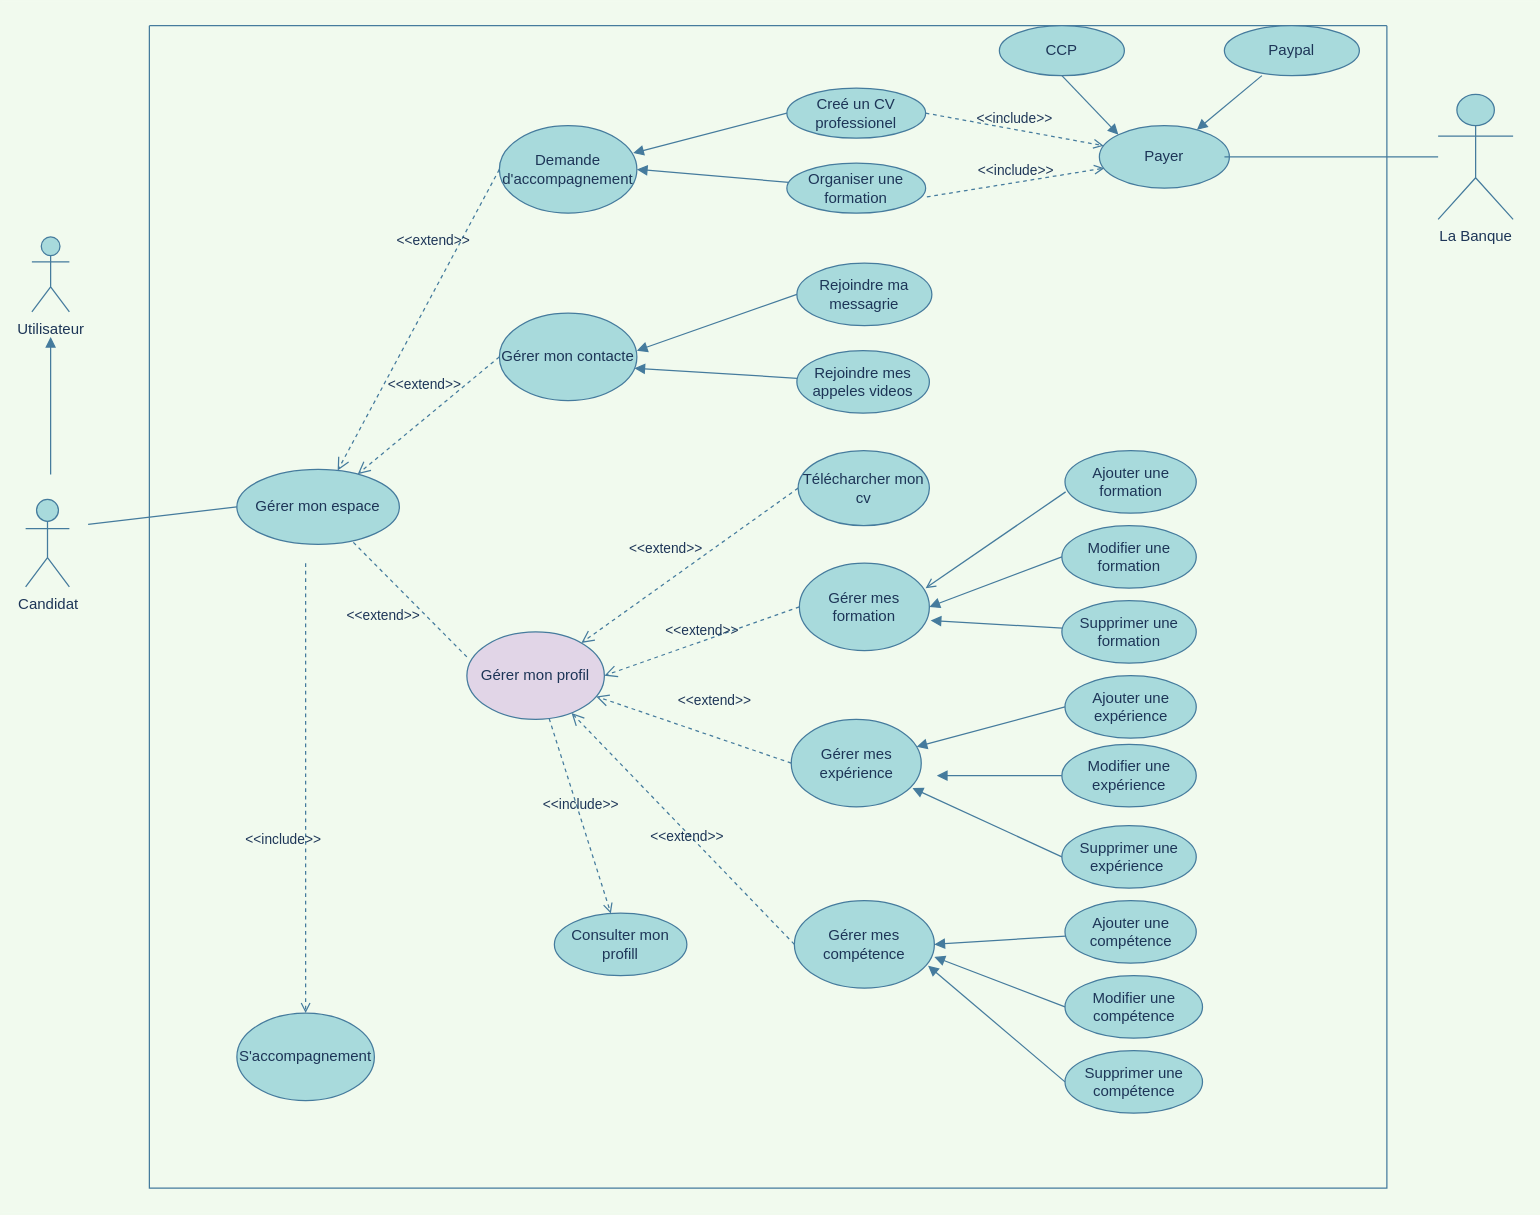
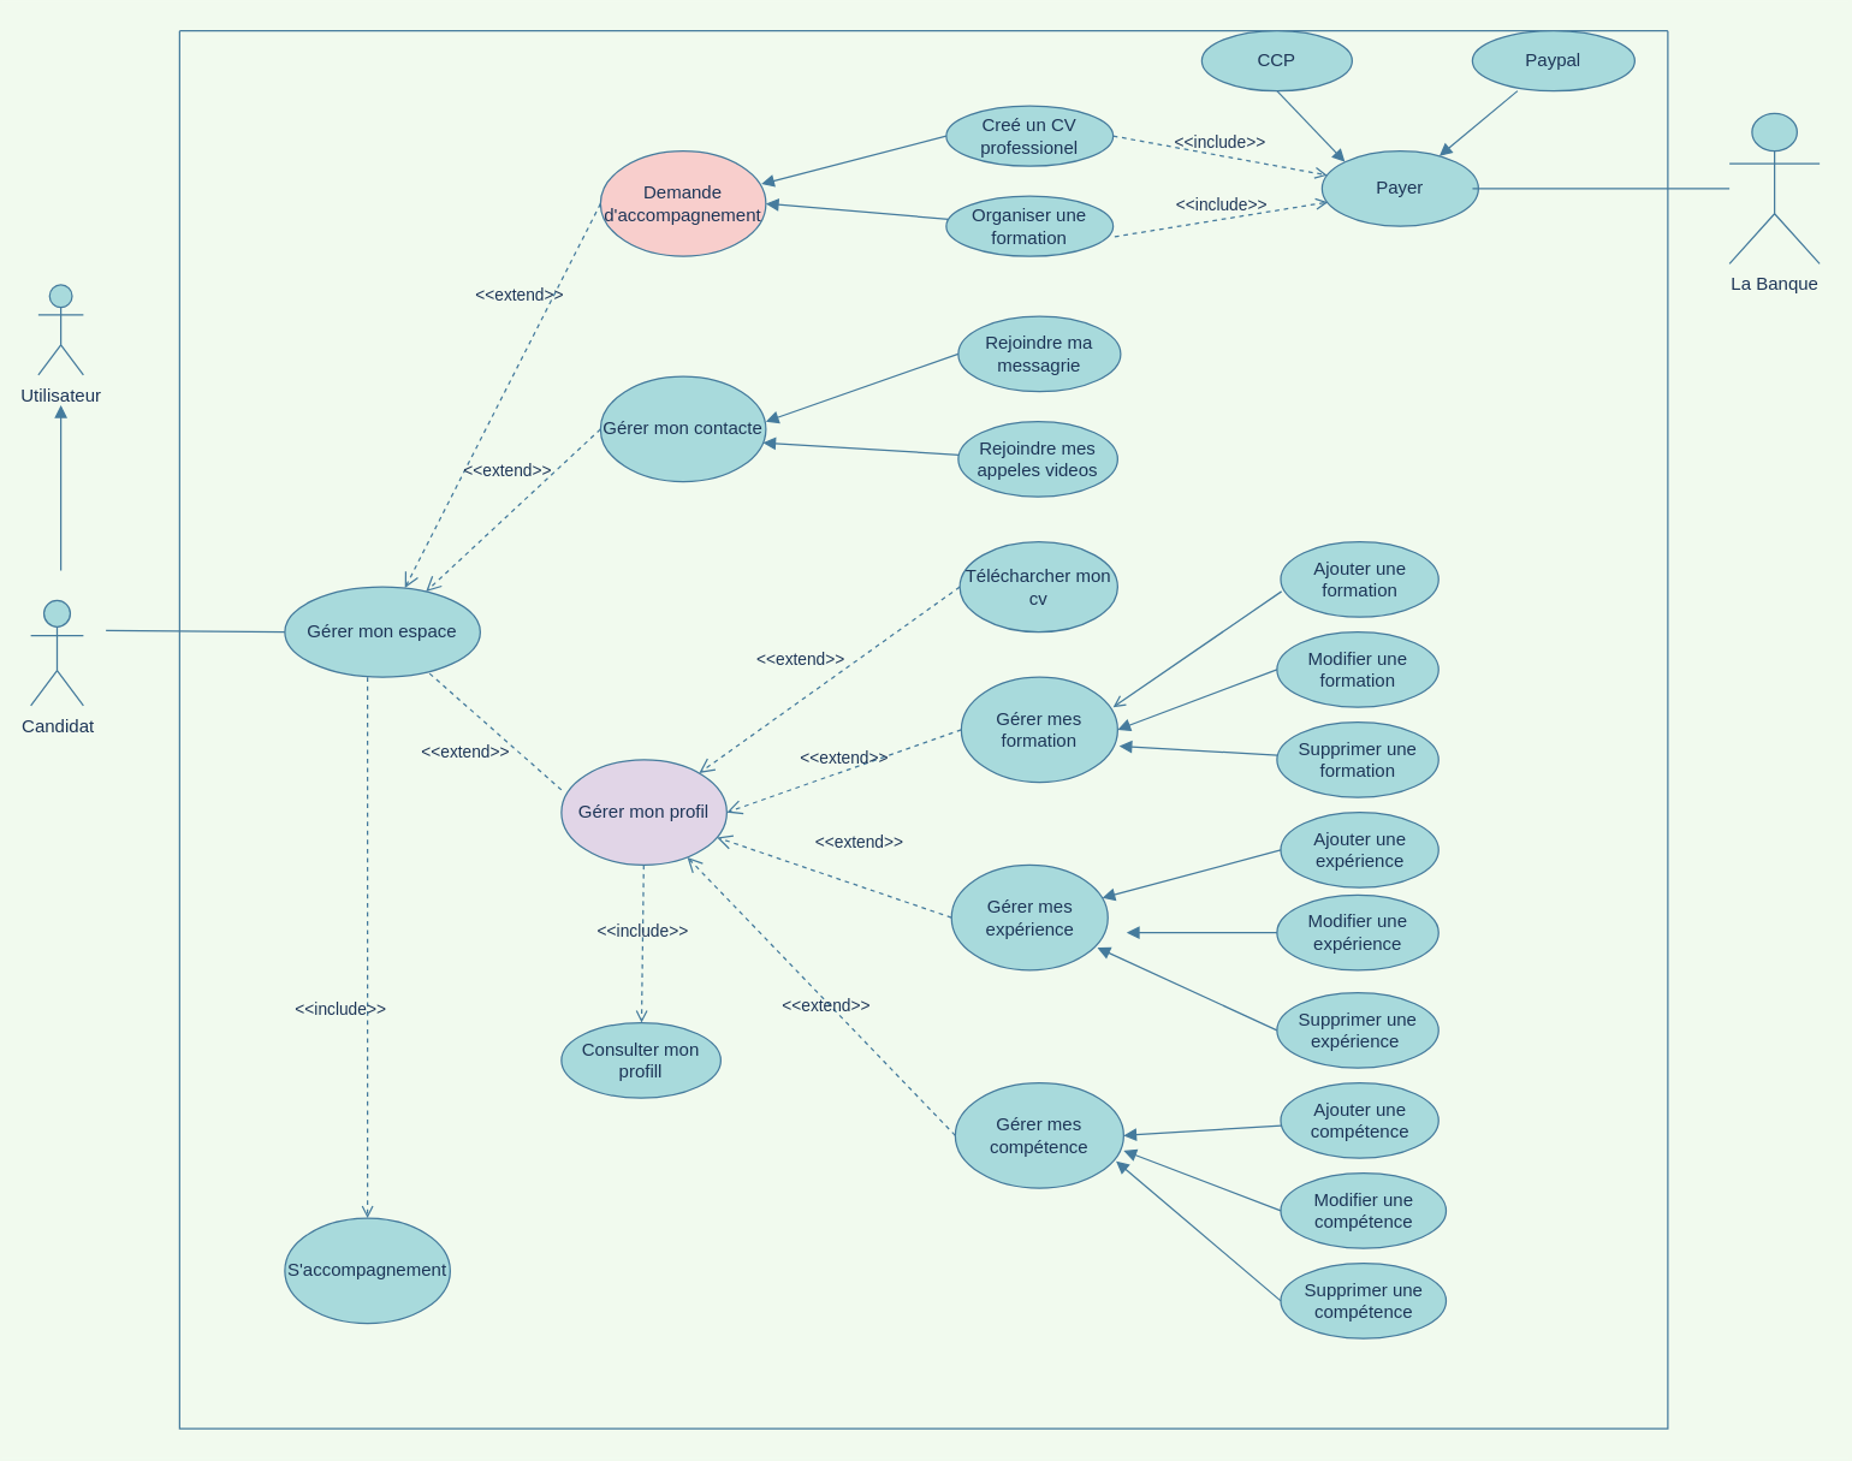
- <mxCell id="9" value="Demande d'accompagnement" style="ellipse;whiteSpace=wrap;html=1;rounded=0;sketch=0;fontColor=#1D3557;strokeColor=#457B9D;fillColor=#A8DADC;" parent="5" vertex="1"><mxGeometry x="280" y="80" width="110" height="70" as="geometry" /></mxCell>
+ <mxCell id="9" value="Demande d'accompagnement" style="ellipse;whiteSpace=wrap;html=1;rounded=0;sketch=0;fontColor=#1D3557;strokeColor=#457B9D;fillColor=#f8cecc;" parent="5" vertex="1"><mxGeometry x="280" y="80" width="110" height="70" as="geometry" /></mxCell>
- <mxCell id="6" value="Gérer mon espace" style="ellipse;whiteSpace=wrap;html=1;rounded=0;sketch=0;fontColor=#1D3557;strokeColor=#457B9D;fillColor=#A8DADC;" parent="5" vertex="1"><mxGeometry x="70" y="355" width="130" height="60" as="geometry" /></mxCell>
+ <mxCell id="6" value="Gérer mon espace" style="ellipse;whiteSpace=wrap;html=1;rounded=0;sketch=0;fontColor=#1D3557;strokeColor=#457B9D;fillColor=#A8DADC;" parent="5" vertex="1"><mxGeometry x="70" y="370" width="130" height="60" as="geometry" /></mxCell>
- <mxCell id="22" value="Consulter mon profill" style="ellipse;whiteSpace=wrap;html=1;fillColor=#A8DADC;strokeColor=#457B9D;fontColor=#1D3557;" parent="5" vertex="1"><mxGeometry x="324" y="710" width="106" height="50" as="geometry" /></mxCell>
+ <mxCell id="22" value="Consulter mon profill" style="ellipse;whiteSpace=wrap;html=1;fillColor=#A8DADC;strokeColor=#457B9D;fontColor=#1D3557;" parent="5" vertex="1"><mxGeometry x="254" y="660" width="106" height="50" as="geometry" /></mxCell>
